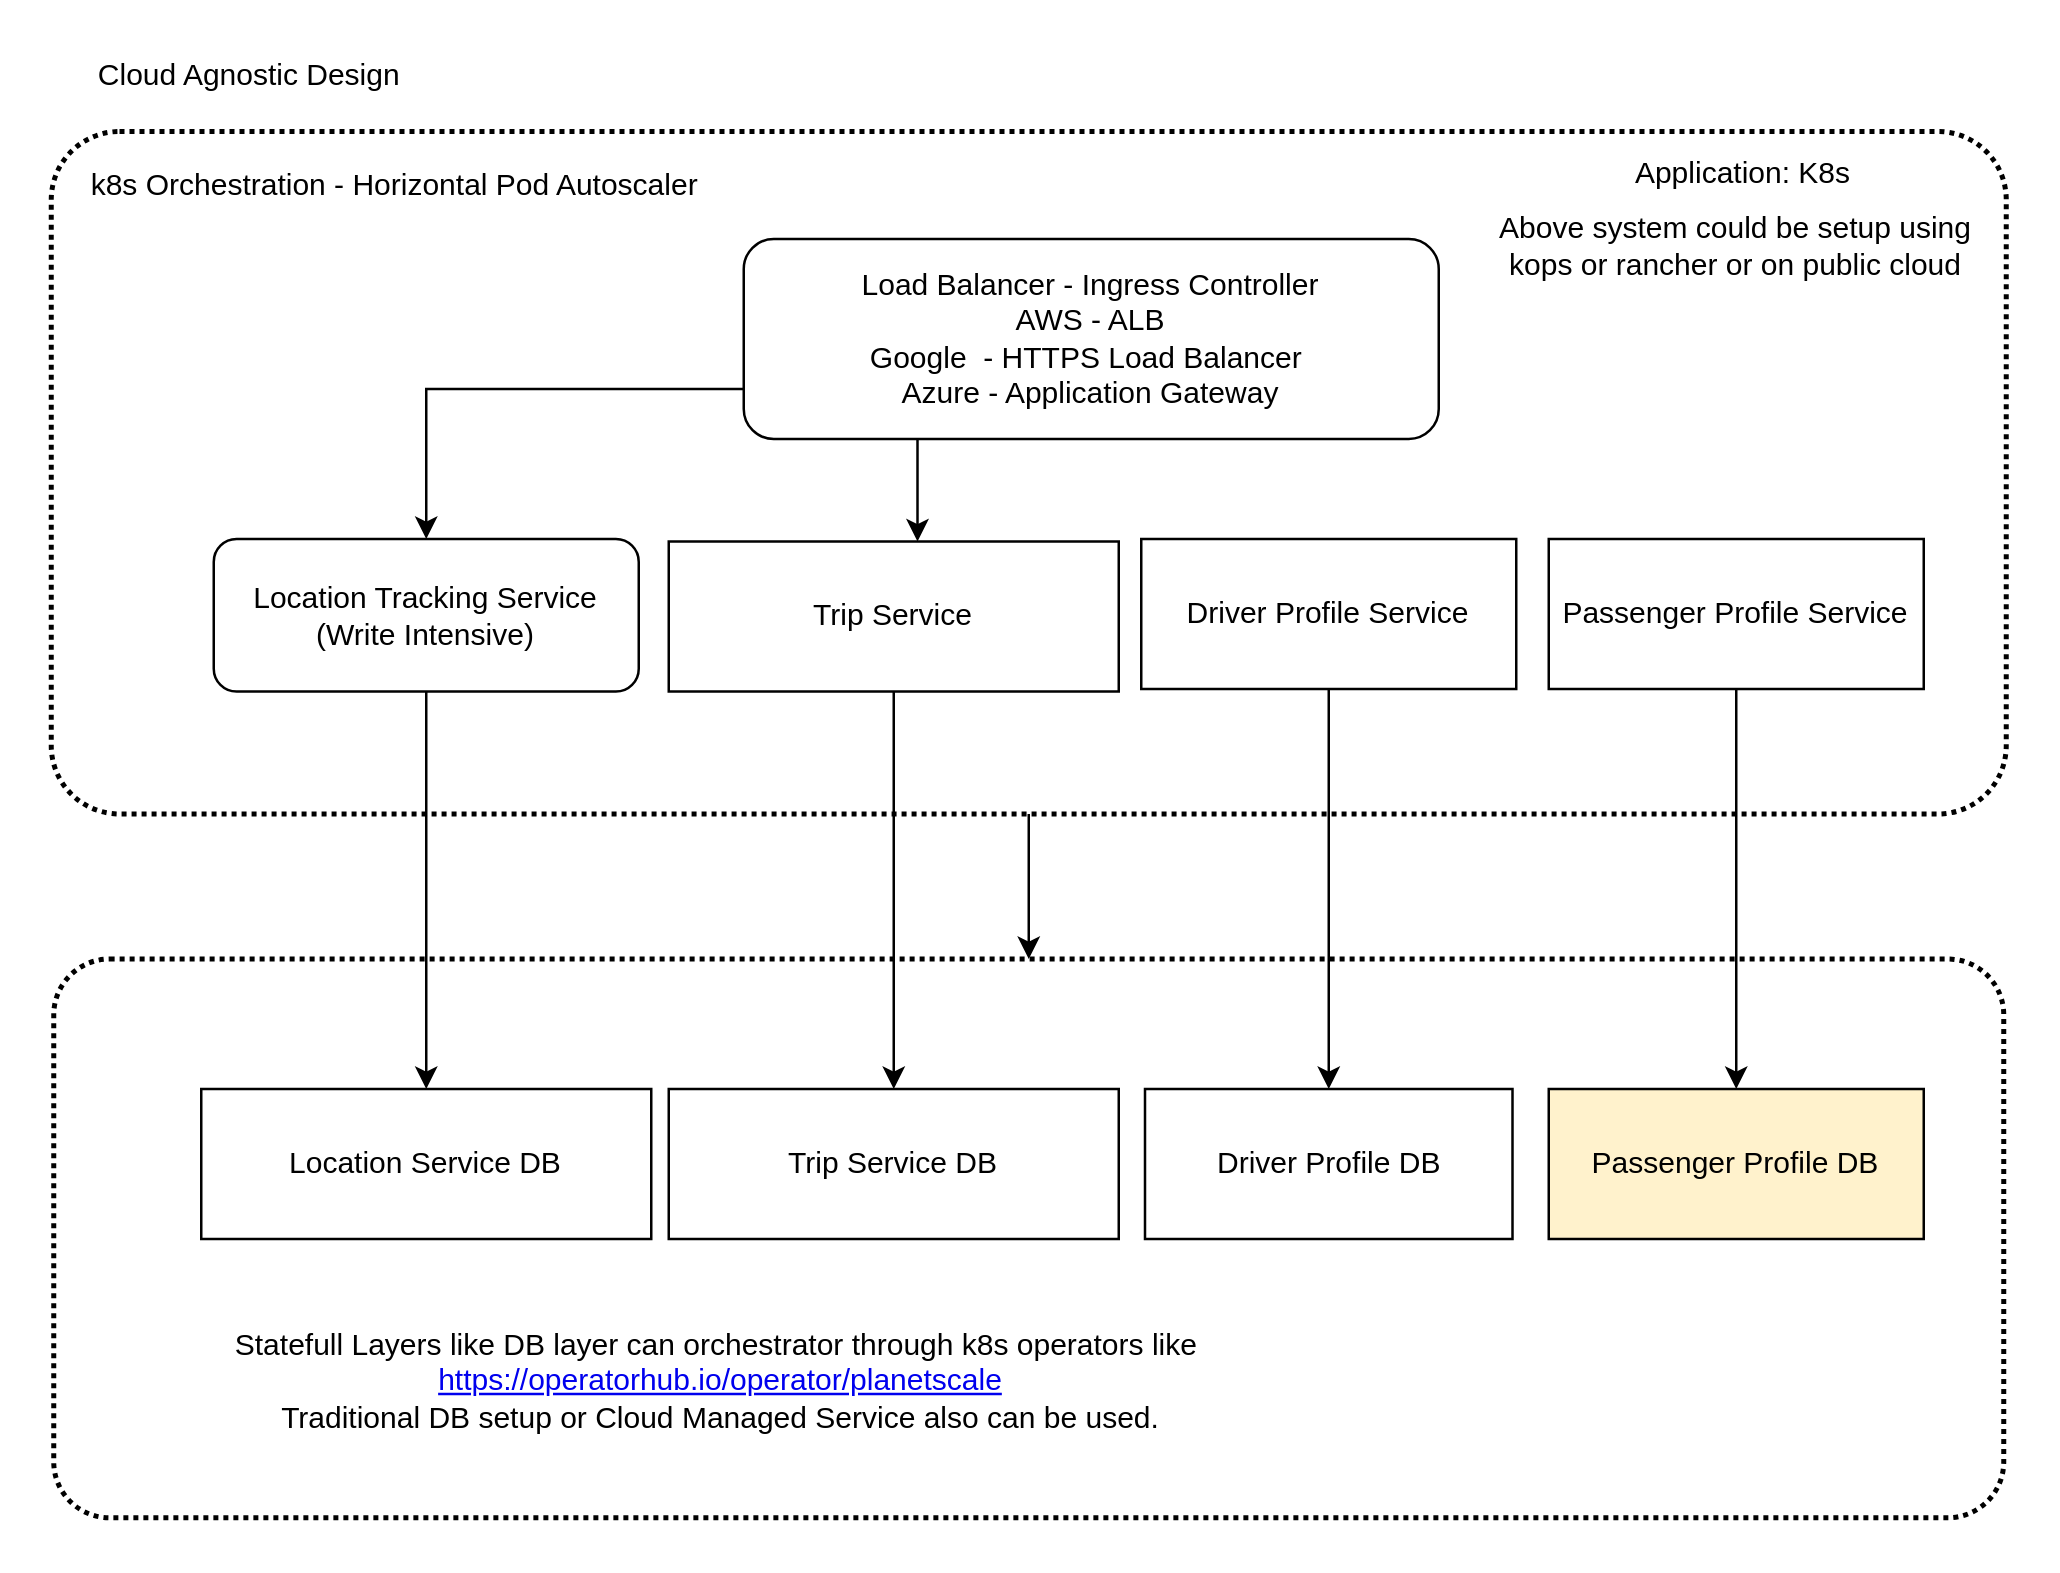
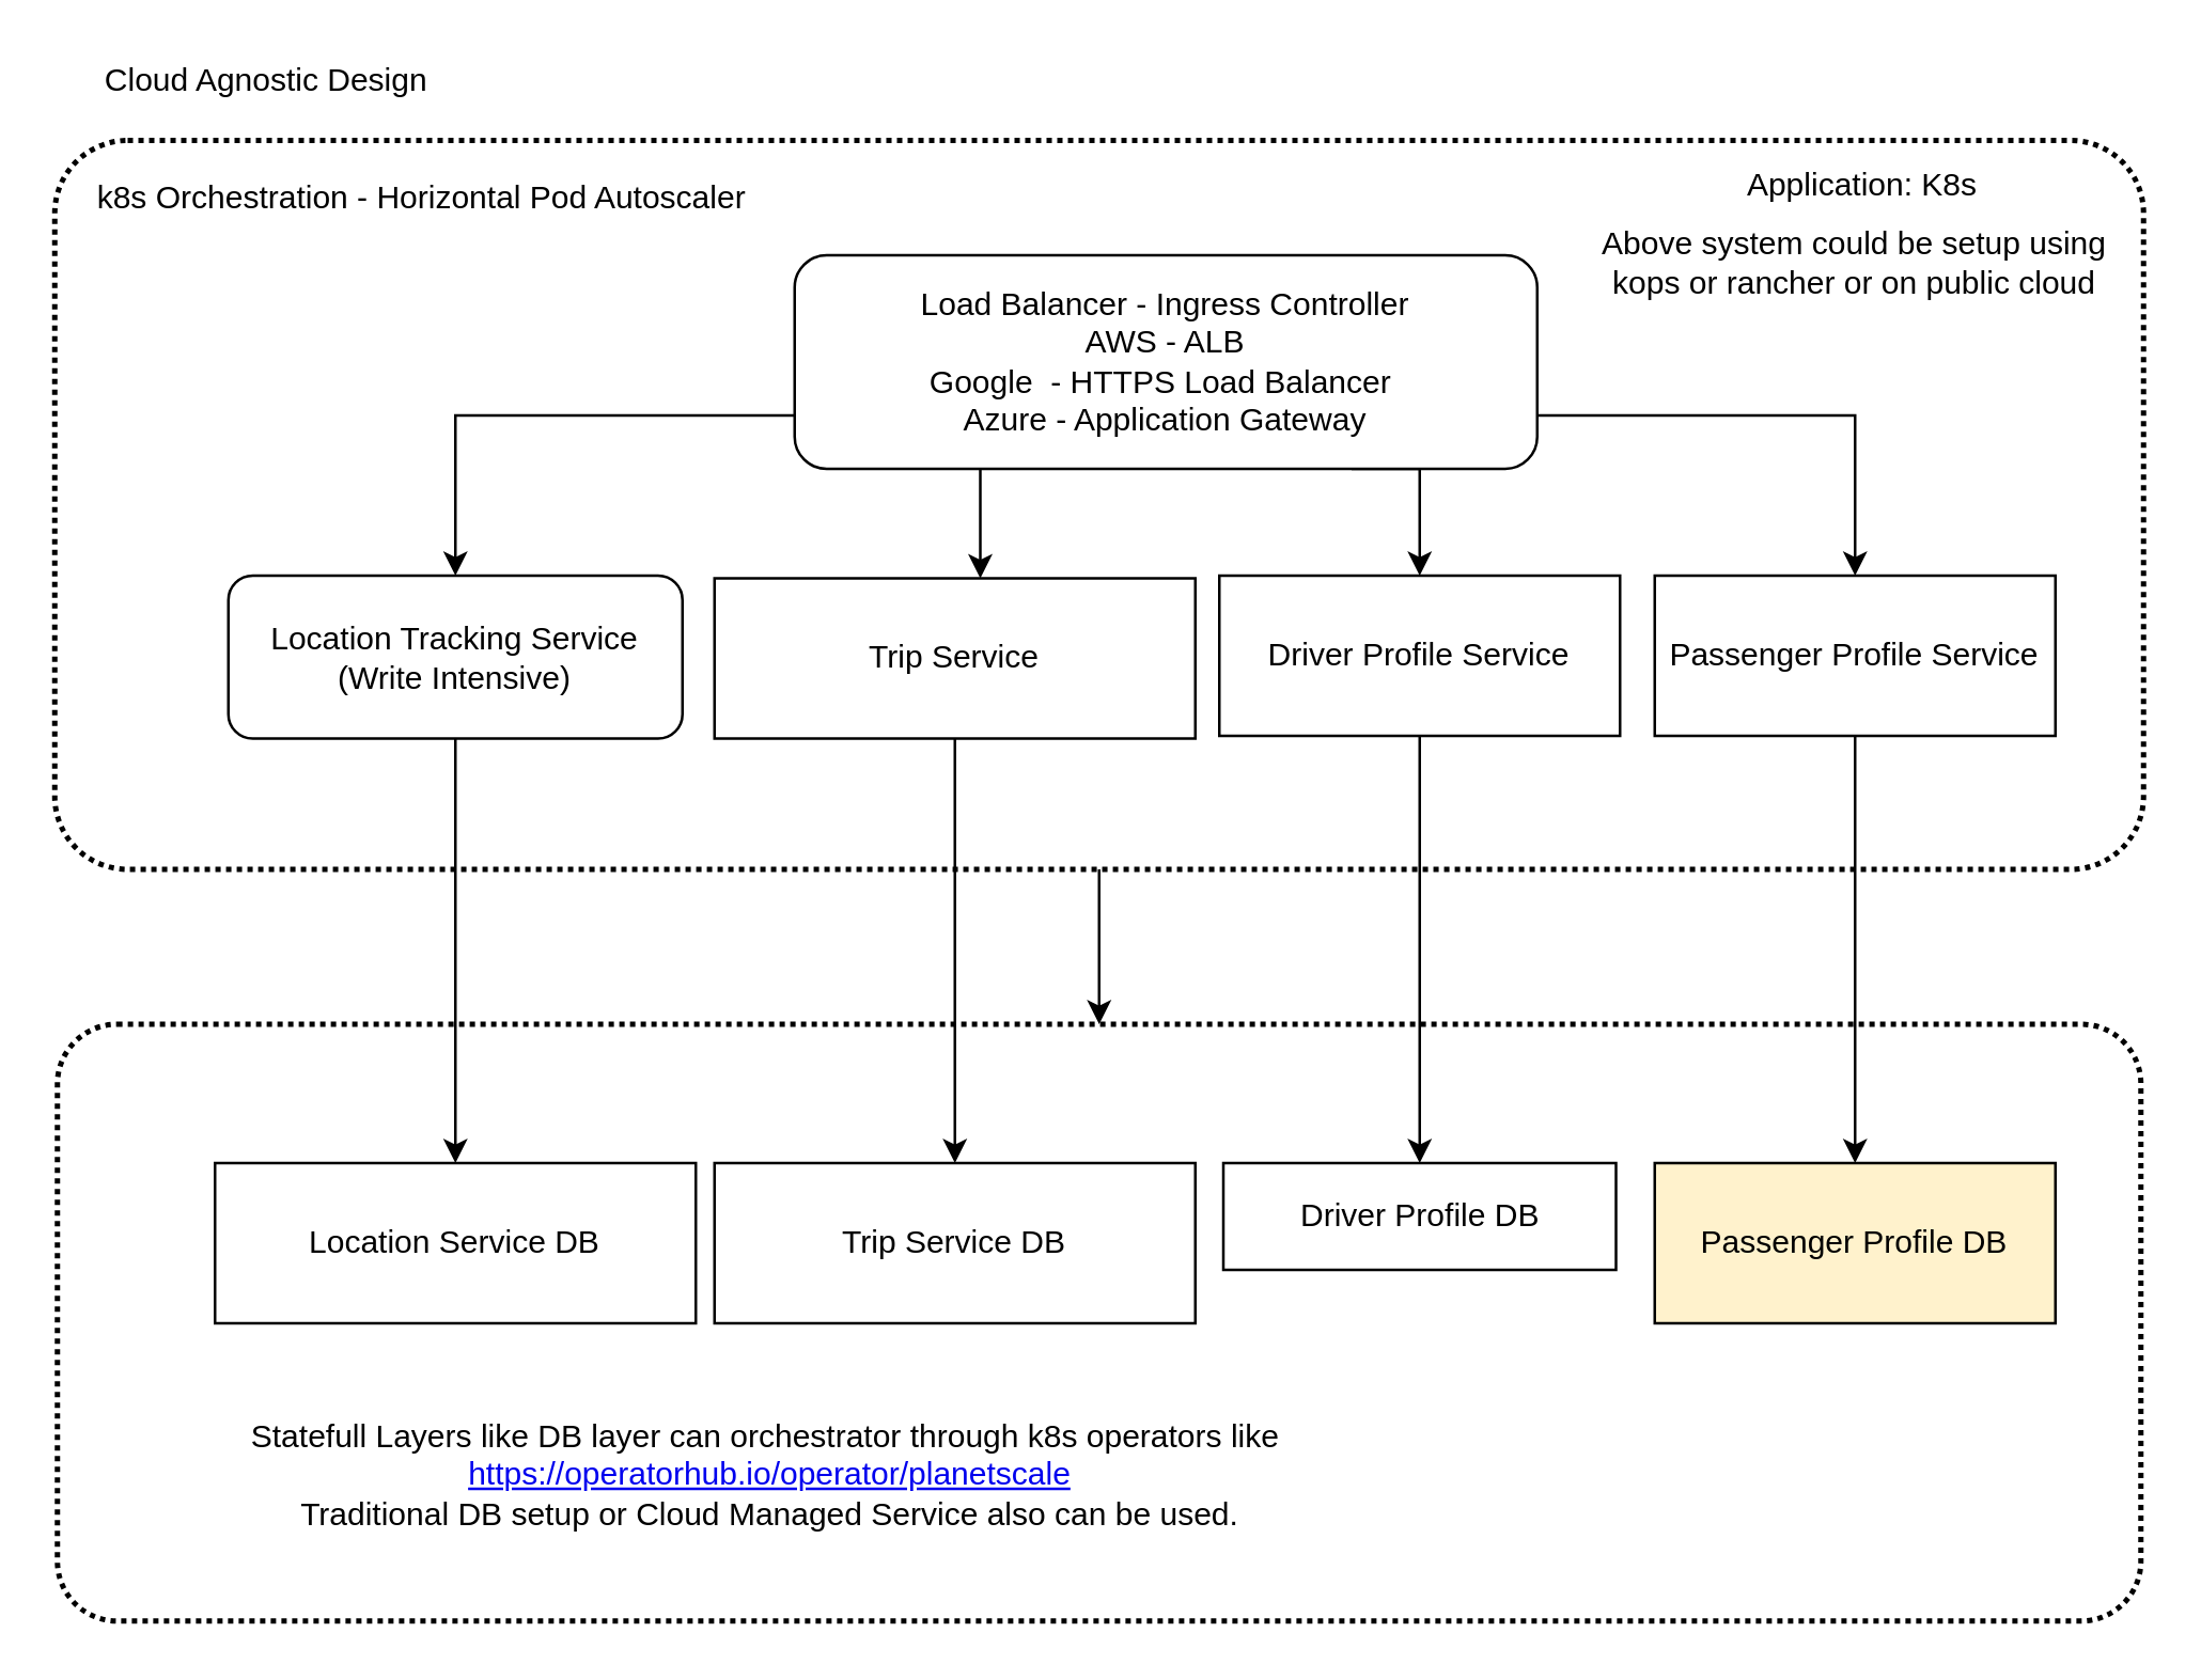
+ <mxCell id="8" style="edgeStyle=orthogonalEdgeStyle;rounded=0;orthogonalLoop=1;jettySize=auto;html=1;exitX=1;exitY=0.75;exitDx=0;exitDy=0;entryX=0.5;entryY=0;entryDx=0;entryDy=0;" edge="1" parent="1" source="9" target="25"><mxGeometry relative="1" as="geometry" /></mxCell>
+ <mxCell id="7" style="edgeStyle=orthogonalEdgeStyle;rounded=0;orthogonalLoop=1;jettySize=auto;html=1;exitX=0.75;exitY=1;exitDx=0;exitDy=0;entryX=0.5;entryY=0;entryDx=0;entryDy=0;" edge="1" parent="1" source="9" target="21"><mxGeometry relative="1" as="geometry"><Array as="points"><mxPoint x="531" y="175" /></Array></mxGeometry></mxCell>
- <mxCell id="22" value="Driver Profile DB" style="rounded=0;whiteSpace=wrap;html=1;" vertex="1" parent="1"><mxGeometry x="457.5" y="435" width="147" height="60" as="geometry" /></mxCell>
+ <mxCell id="22" value="Driver Profile DB" style="rounded=0;whiteSpace=wrap;html=1;" vertex="1" parent="1"><mxGeometry x="457.5" y="435" width="147" height="40" as="geometry" /></mxCell>
